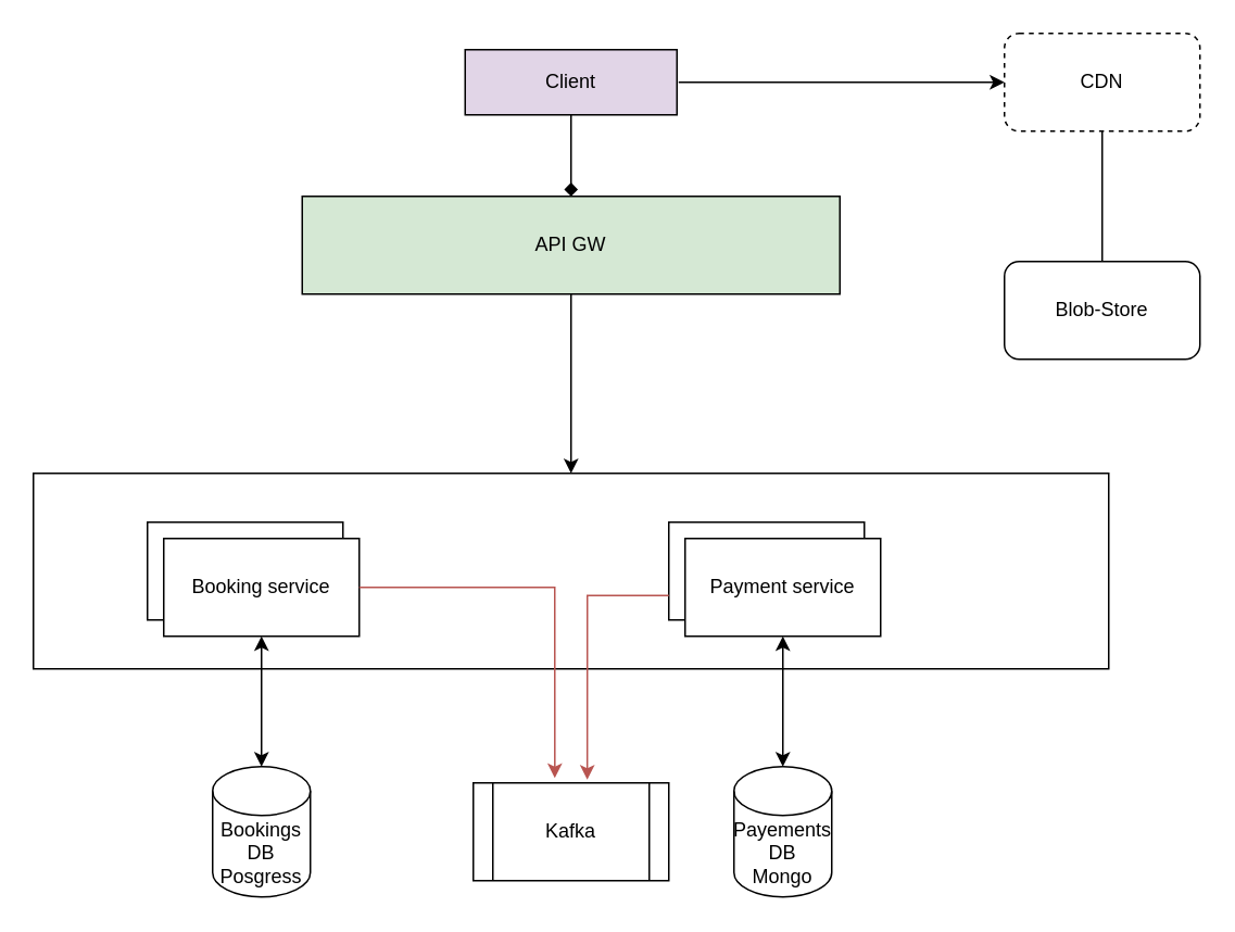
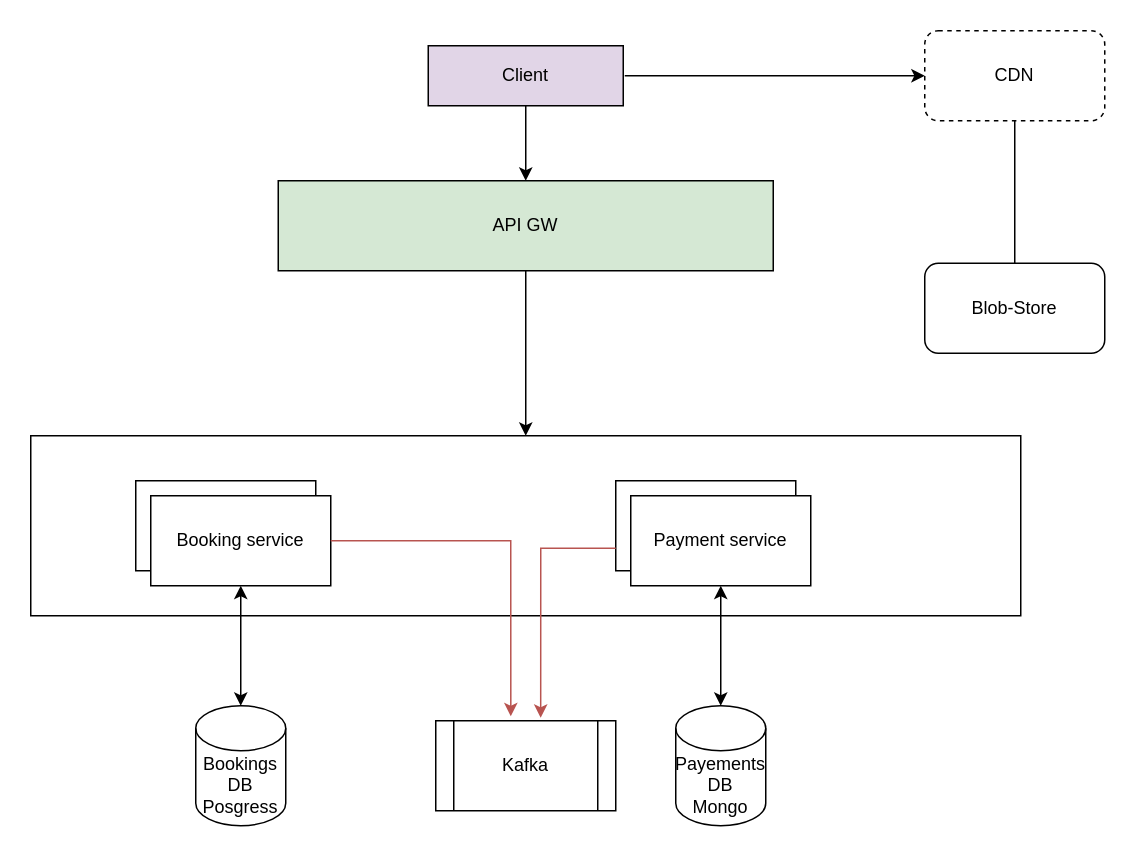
- <mxCell id="17" value="" style="endArrow=diamond;html=1;rounded=0;exitX=0.5;exitY=1;exitDx=0;exitDy=0;entryX=0.5;entryY=0;entryDx=0;entryDy=0;" edge="1" parent="1" source="2" target="4"><mxGeometry width="50" height="50" relative="1" as="geometry"><mxPoint x="526" y="70" as="sourcePoint" /><mxPoint x="576" y="20" as="targetPoint" /></mxGeometry></mxCell>
+ <mxCell id="17" value="" style="endArrow=classic;html=1;rounded=0;exitX=0.5;exitY=1;exitDx=0;exitDy=0;entryX=0.5;entryY=0;entryDx=0;entryDy=0;" edge="1" parent="1" source="2" target="4"><mxGeometry width="50" height="50" relative="1" as="geometry"><mxPoint x="526" y="70" as="sourcePoint" /><mxPoint x="576" y="20" as="targetPoint" /></mxGeometry></mxCell>
- <mxCell id="21" value="Blob-Store" style="rounded=1;whiteSpace=wrap;html=1;" vertex="1" parent="1"><mxGeometry x="616" y="160" width="120" height="60" as="geometry" /></mxCell>
+ <mxCell id="21" value="Blob-Store" style="rounded=1;whiteSpace=wrap;html=1;" vertex="1" parent="1"><mxGeometry x="616" y="175" width="120" height="60" as="geometry" /></mxCell>
